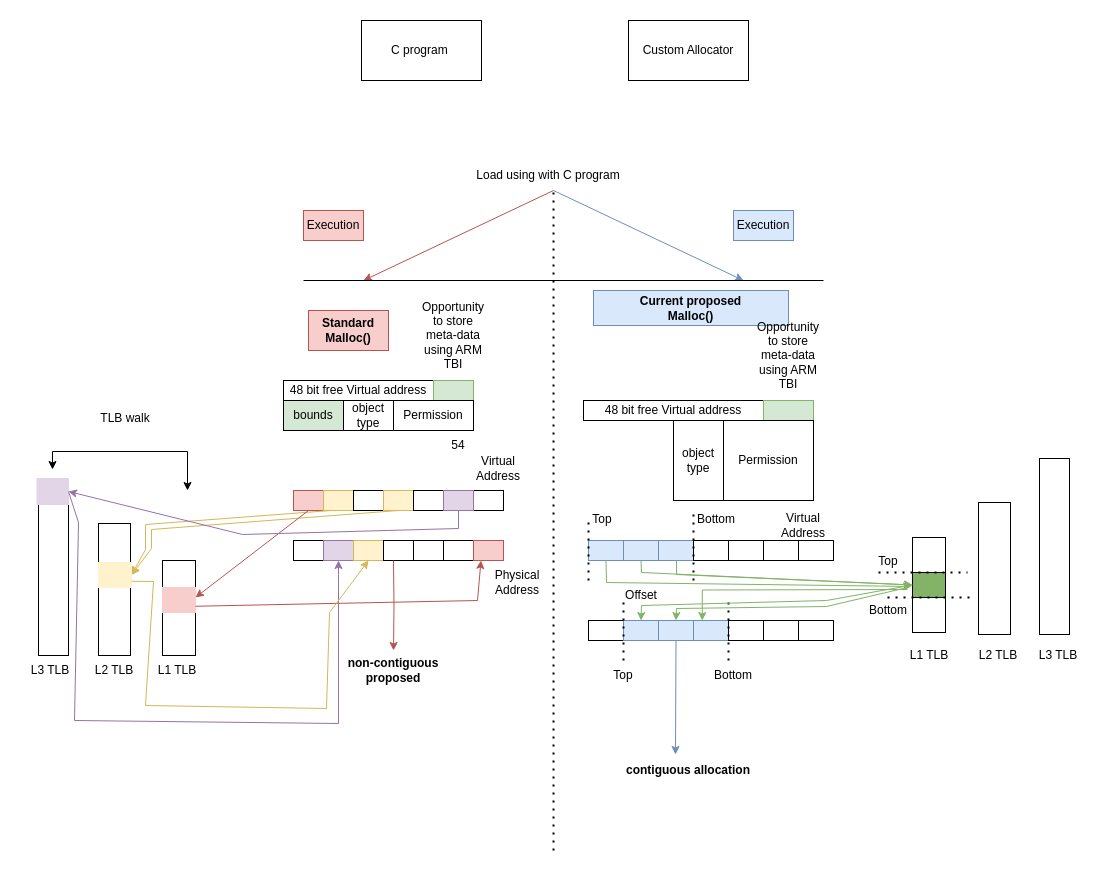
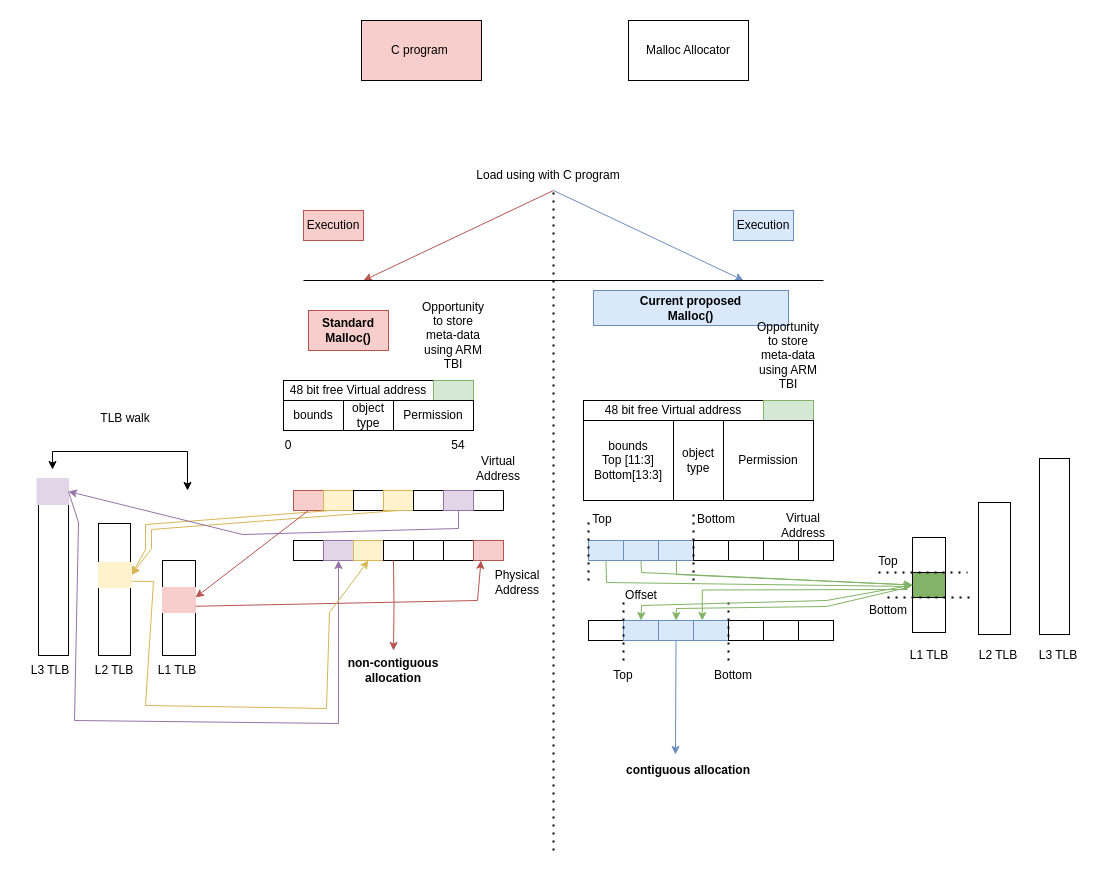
- <mxCell id="2" value="C program&amp;nbsp;" style="rounded=0;whiteSpace=wrap;html=1;" parent="1" vertex="1"><mxGeometry x="361" y="20" width="120" height="60" as="geometry" /></mxCell>
+ <mxCell id="2" value="C program&amp;nbsp;" style="rounded=0;whiteSpace=wrap;html=1;fillColor=#f8cecc;" parent="1" vertex="1"><mxGeometry x="361" y="20" width="120" height="60" as="geometry" /></mxCell>
- <mxCell id="3" value="Custom Allocator" style="rounded=0;whiteSpace=wrap;html=1;" parent="1" vertex="1"><mxGeometry x="628" y="20" width="120" height="60" as="geometry" /></mxCell>
+ <mxCell id="3" value="Malloc Allocator" style="rounded=0;whiteSpace=wrap;html=1;" parent="1" vertex="1"><mxGeometry x="628" y="20" width="120" height="60" as="geometry" /></mxCell>
- <mxCell id="16" value="bounds" style="rounded=0;whiteSpace=wrap;html=1;fillColor=#d5e8d4;" parent="1" vertex="1"><mxGeometry x="283" y="400" width="60" height="30" as="geometry" /></mxCell>
+ <mxCell id="16" value="bounds" style="rounded=0;whiteSpace=wrap;html=1;" parent="1" vertex="1"><mxGeometry x="283" y="400" width="60" height="30" as="geometry" /></mxCell>
+ <mxCell id="19" value="0" style="text;html=1;strokeColor=none;fillColor=none;align=center;verticalAlign=middle;whiteSpace=wrap;rounded=0;" parent="1" vertex="1"><mxGeometry y="430" width="30" height="30" as="geometry" x="273" /></mxCell>
+ <mxCell id="47" value="bounds&lt;br&gt;Top [11:3]&lt;br&gt;Bottom[13:3]" style="rounded=0;whiteSpace=wrap;html=1;" parent="1" vertex="1"><mxGeometry x="583" y="420" width="90" height="80" as="geometry" /></mxCell>
- <mxCell id="43" value="non-contiguous proposed" style="text;html=1;strokeColor=none;fillColor=none;align=center;verticalAlign=middle;whiteSpace=wrap;rounded=0;fontStyle=1" parent="1" vertex="1"><mxGeometry x="323" y="650" width="140" height="40" as="geometry" /></mxCell>
+ <mxCell id="43" value="non-contiguous allocation" style="text;html=1;strokeColor=none;fillColor=none;align=center;verticalAlign=middle;whiteSpace=wrap;rounded=0;fontStyle=1" parent="1" vertex="1"><mxGeometry x="323" y="650" width="140" height="40" as="geometry" /></mxCell>
